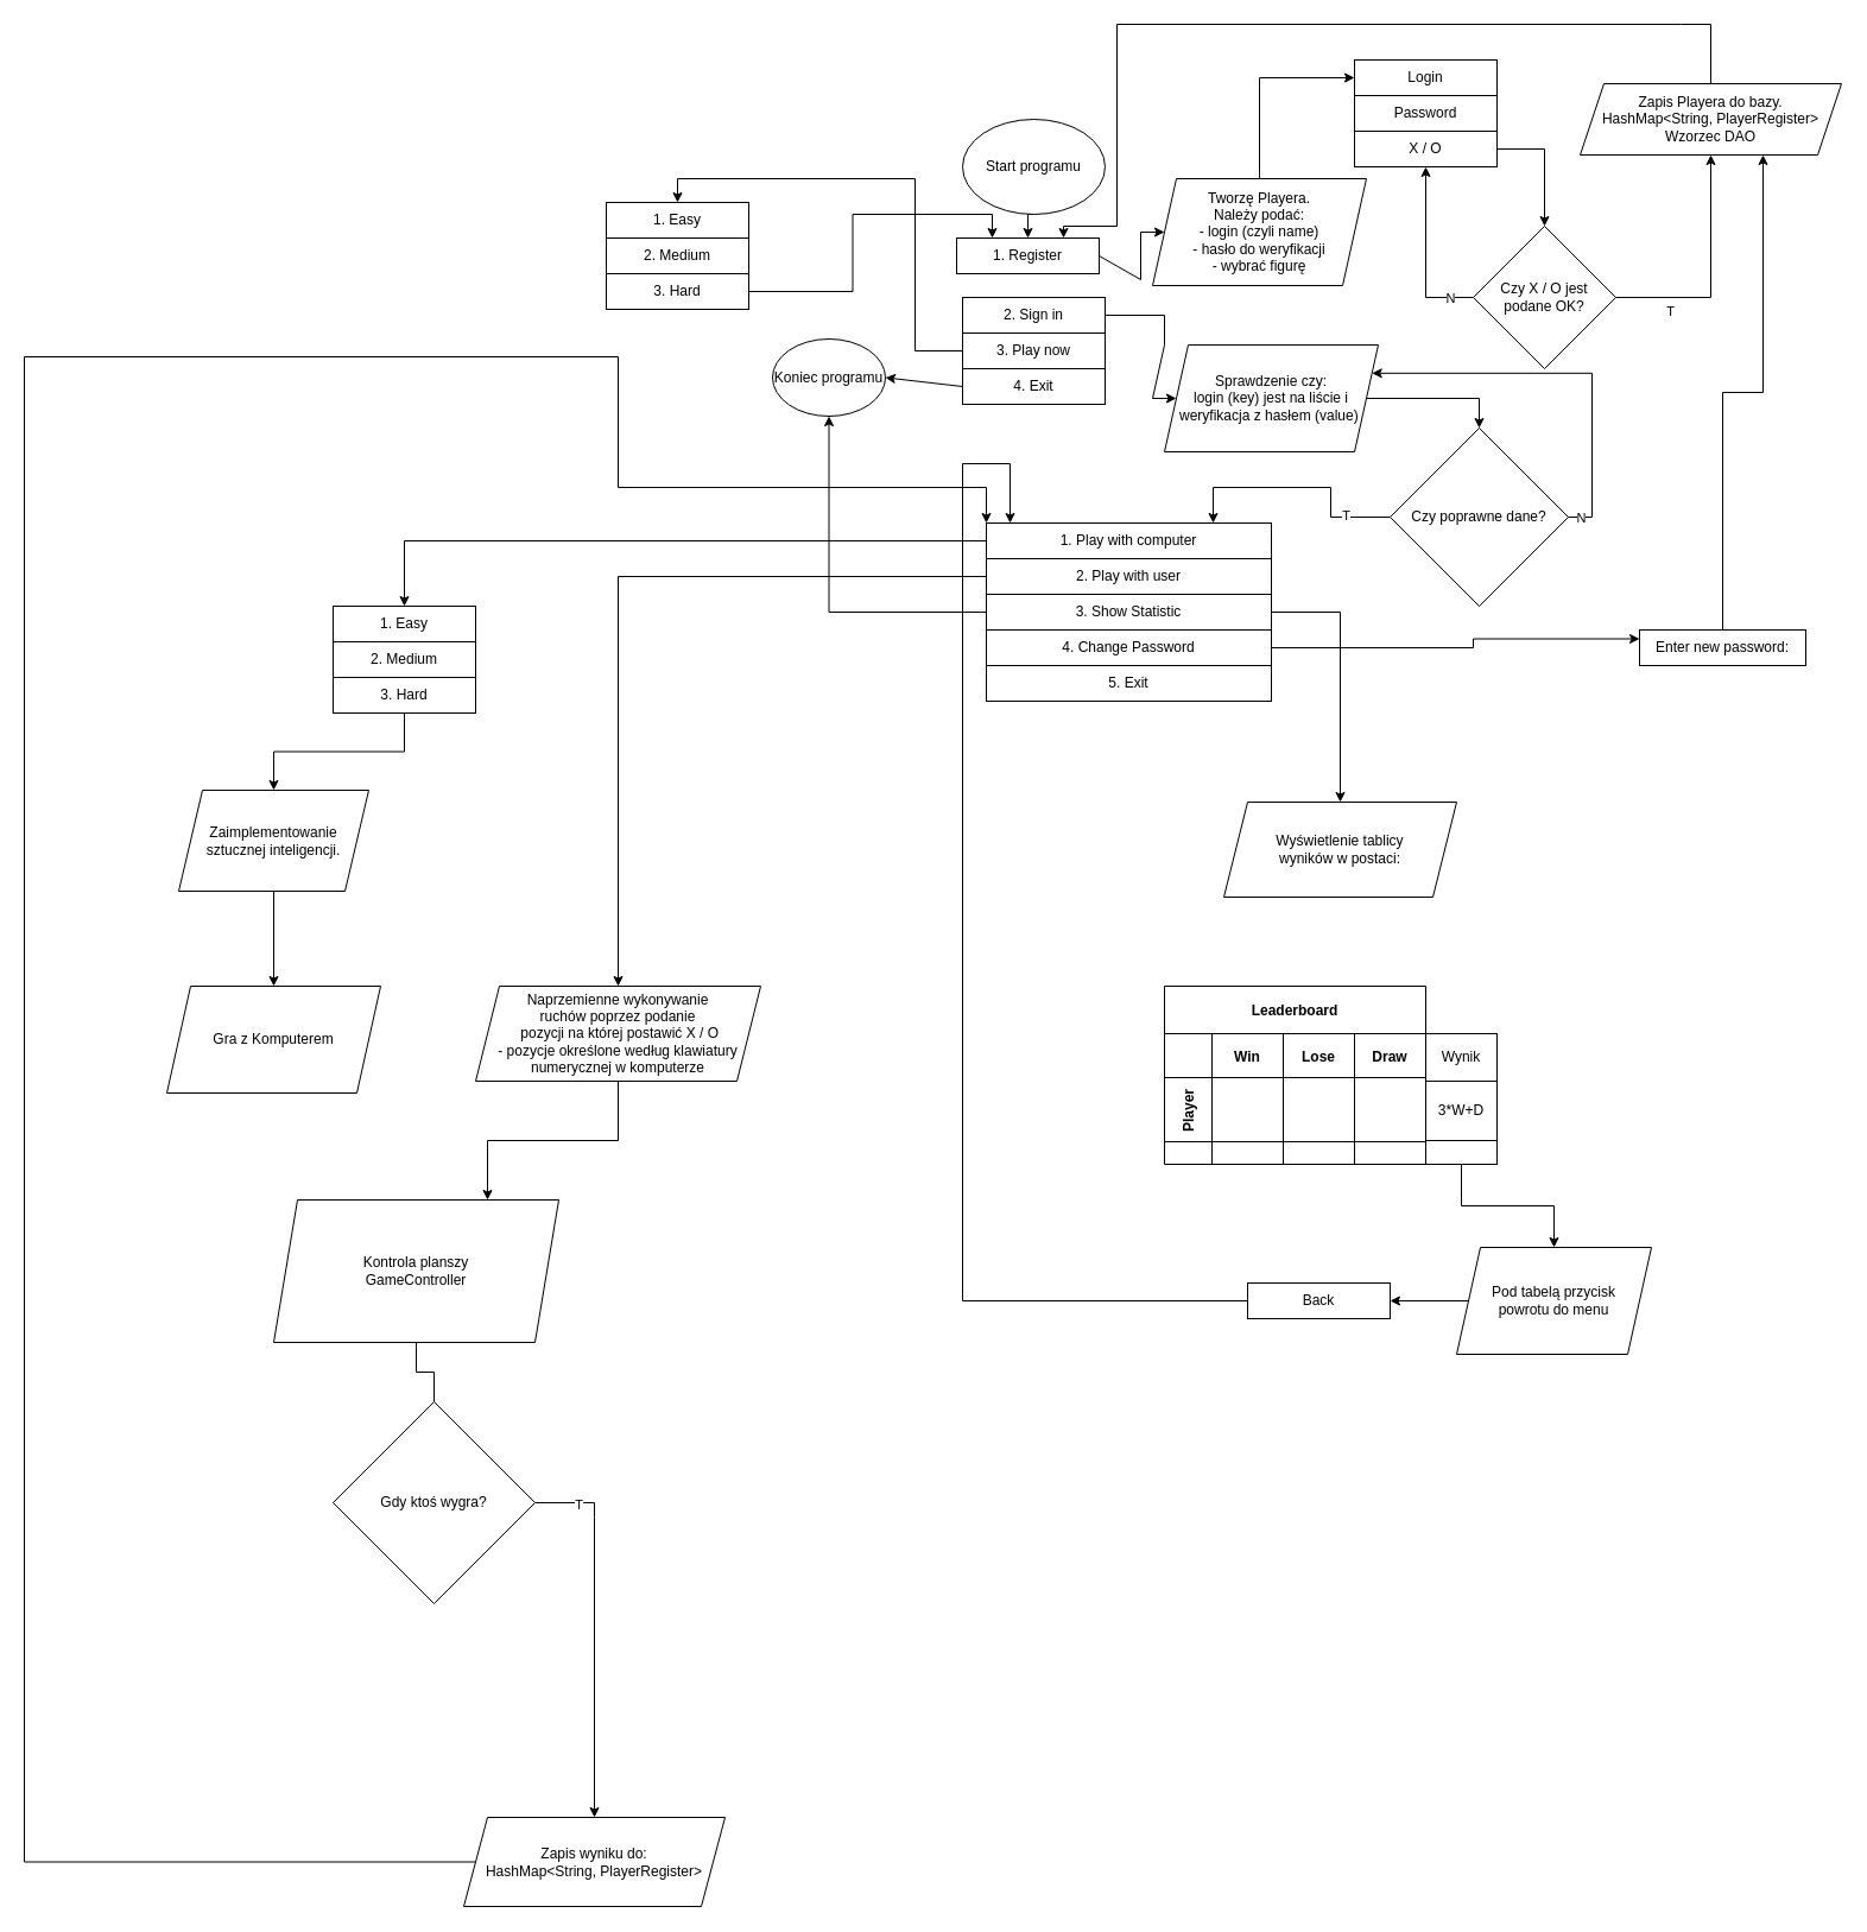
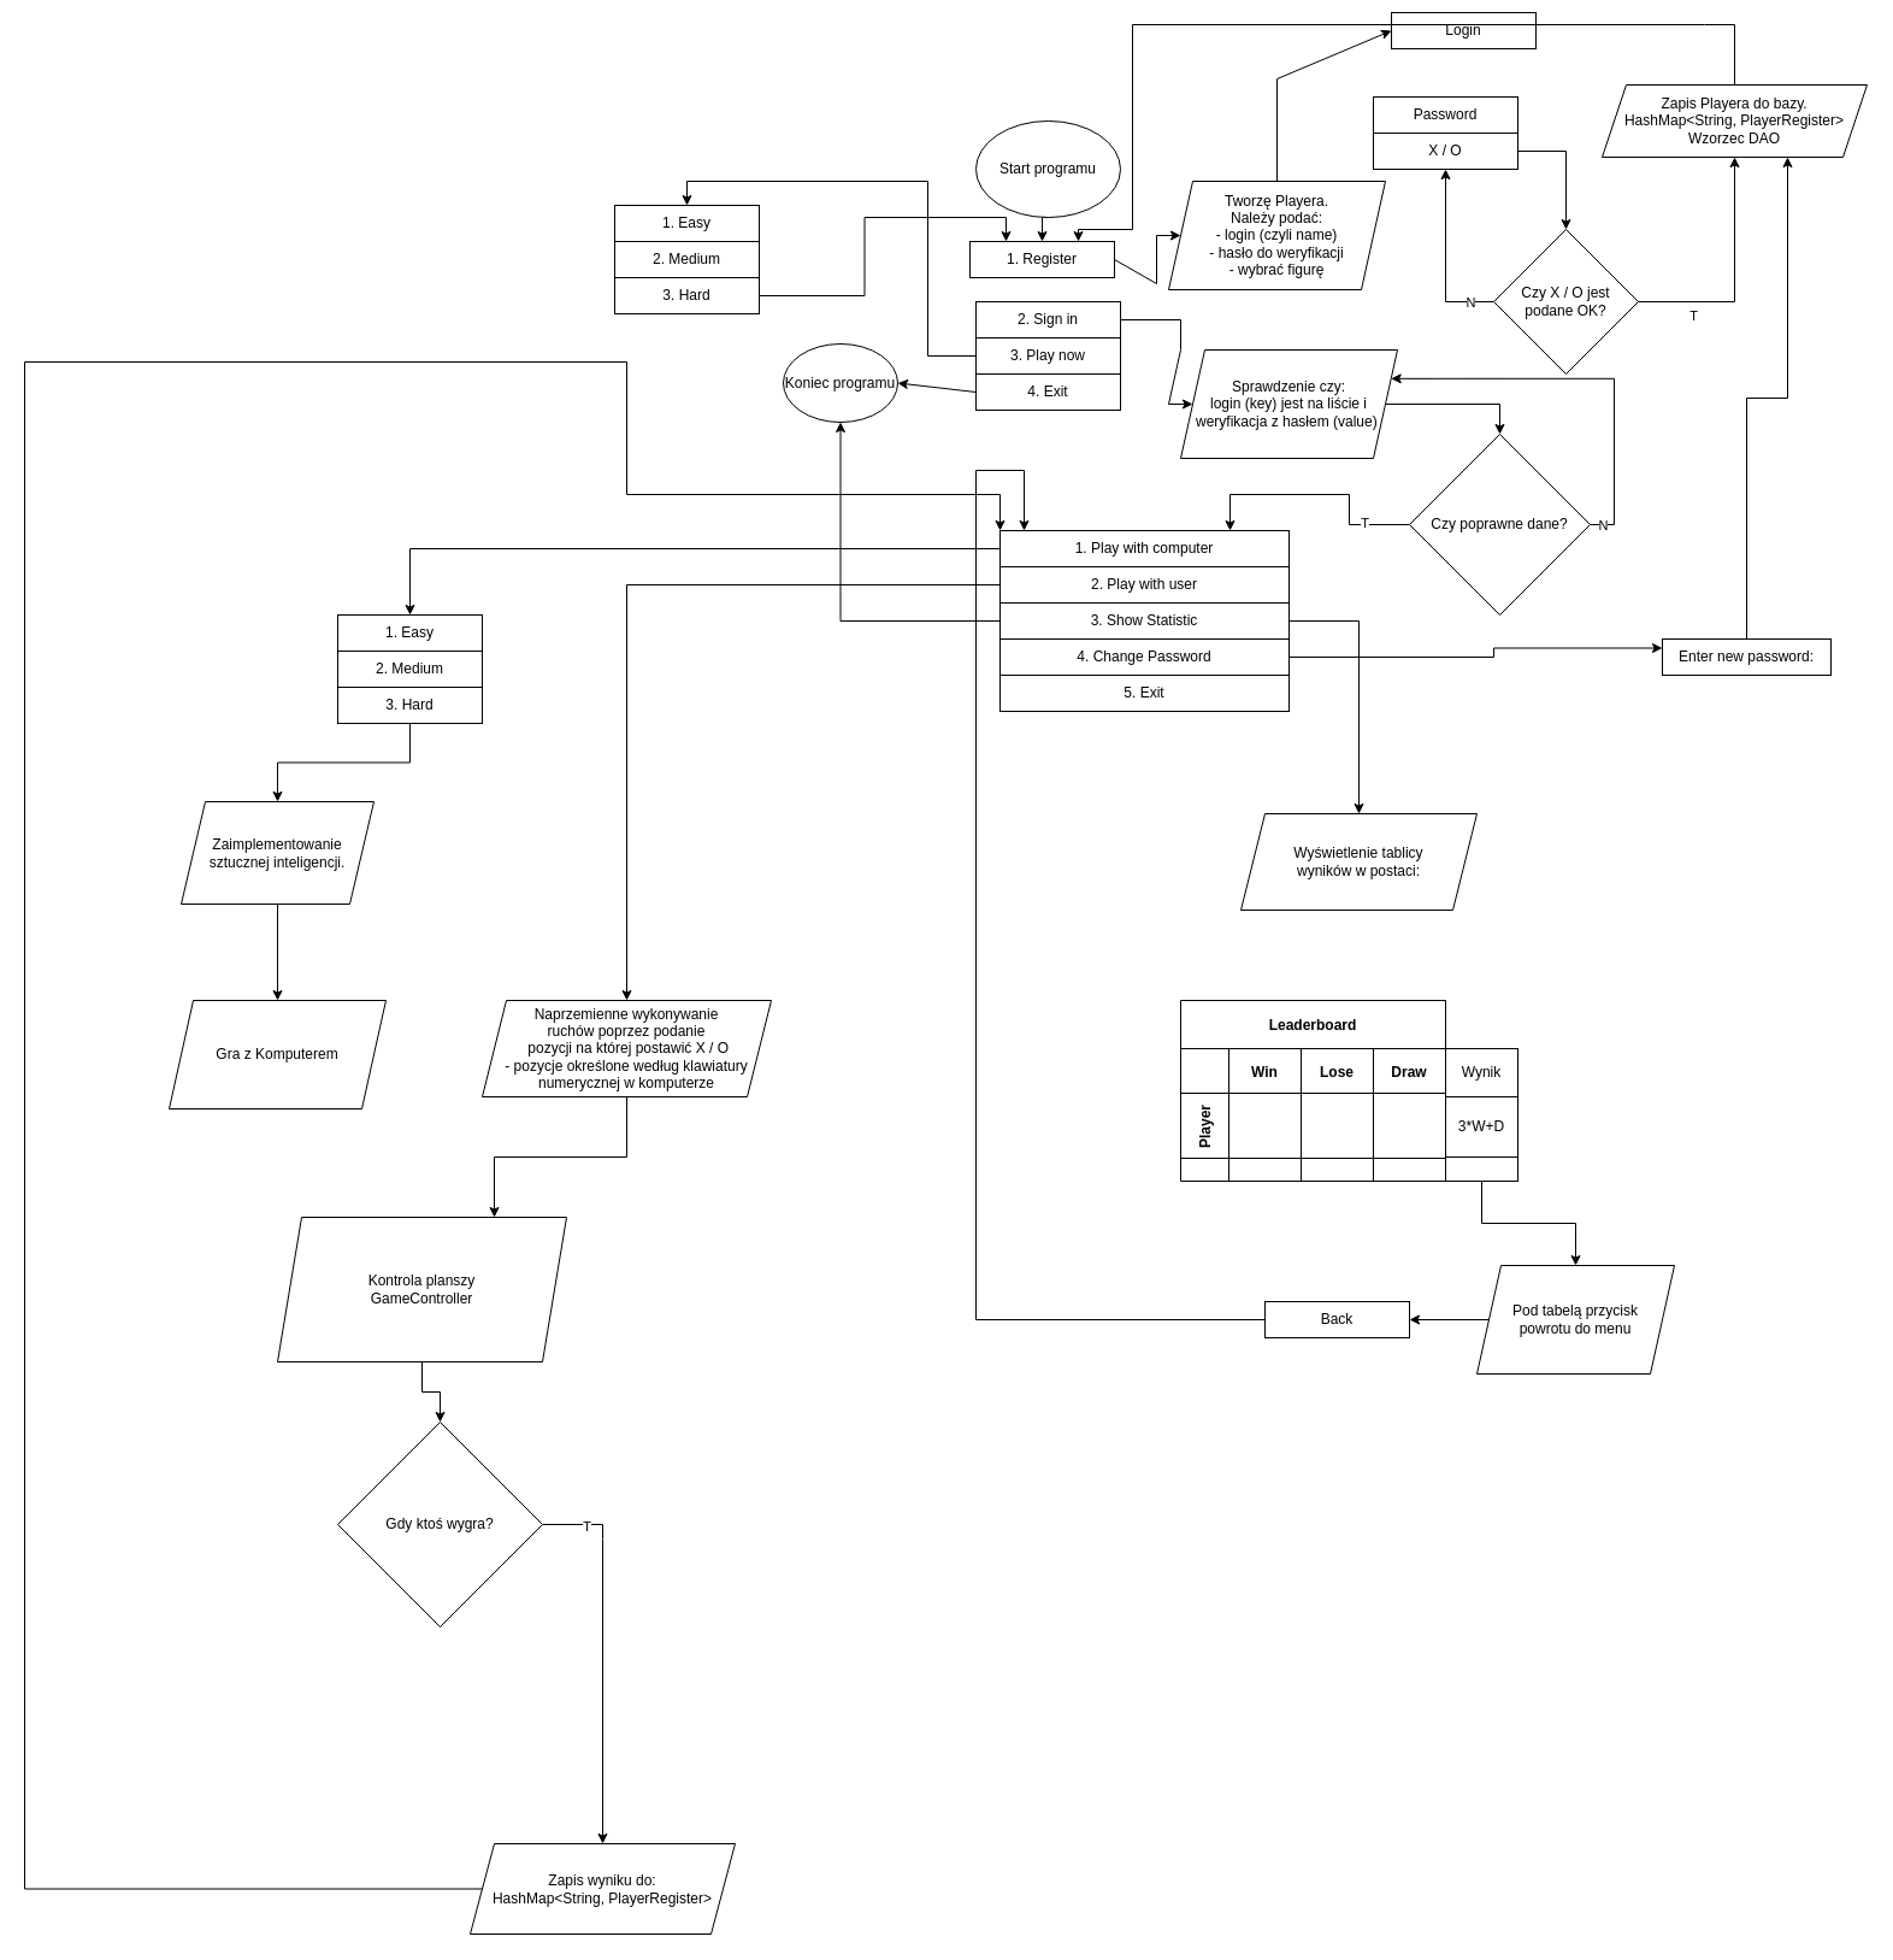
- <mxCell id="8" value="Login" style="rounded=0;whiteSpace=wrap;html=1;" parent="1" vertex="1"><mxGeometry x="1140" y="50" width="120" height="30" as="geometry" /></mxCell>
+ <mxCell id="8" value="Login" style="rounded=0;whiteSpace=wrap;html=1;" parent="1" vertex="1"><mxGeometry x="1155" y="10" width="120" height="30" as="geometry" /></mxCell>
- <mxCell id="80" style="edgeStyle=orthogonalEdgeStyle;rounded=0;orthogonalLoop=1;jettySize=auto;html=1;exitX=0.5;exitY=1;exitDx=0;exitDy=0;entryX=0.5;entryY=0;entryDx=0;entryDy=0;endArrow=none;" parent="1" source="81" target="84" edge="1"><mxGeometry relative="1" as="geometry" /></mxCell>
+ <mxCell id="80" style="edgeStyle=orthogonalEdgeStyle;rounded=0;orthogonalLoop=1;jettySize=auto;html=1;exitX=0.5;exitY=1;exitDx=0;exitDy=0;entryX=0.5;entryY=0;entryDx=0;entryDy=0;" parent="1" source="81" target="84" edge="1"><mxGeometry relative="1" as="geometry" /></mxCell>
